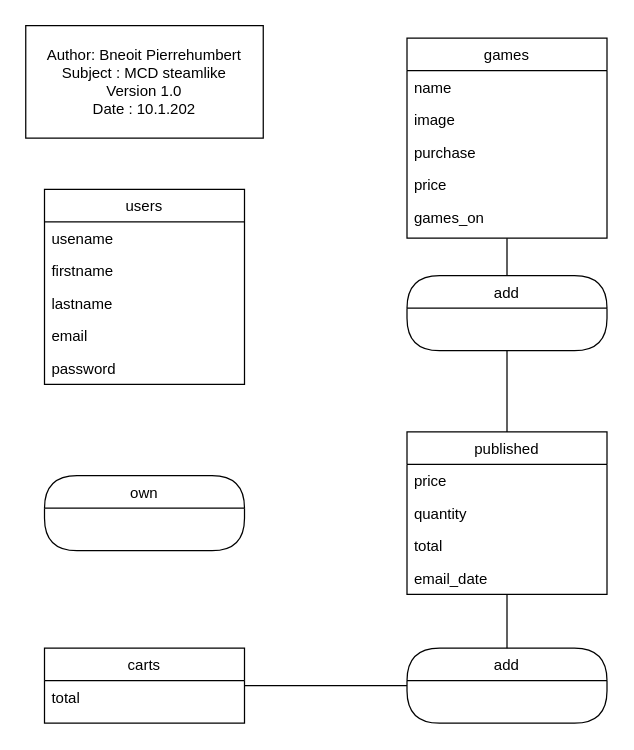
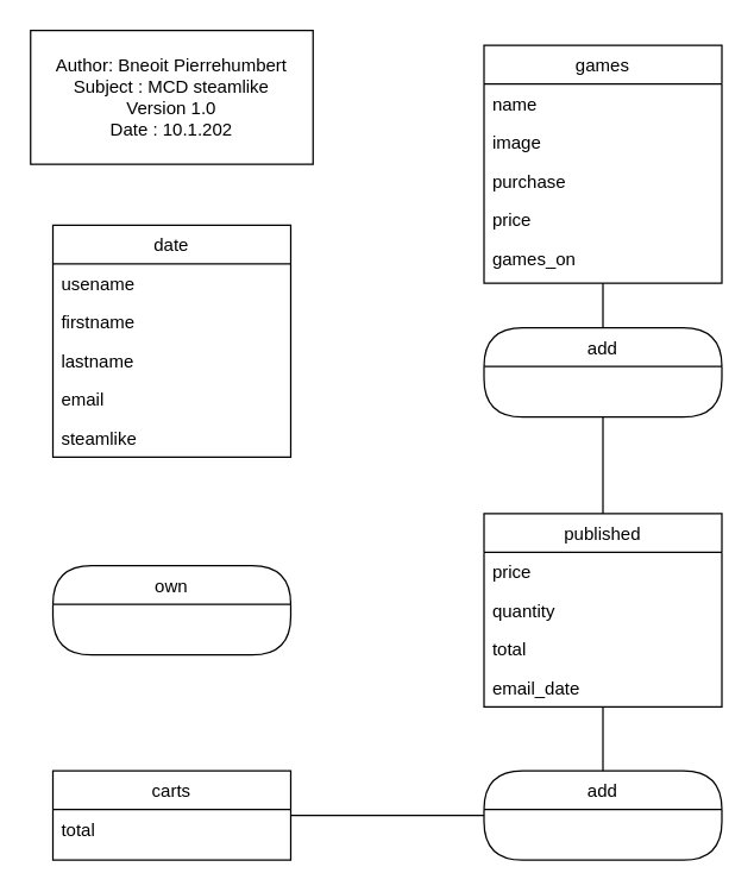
- <mxCell id="2" value="users" style="swimlane;fontStyle=0;align=center;verticalAlign=top;childLayout=stackLayout;horizontal=1;startSize=26;horizontalStack=0;resizeParent=1;resizeLast=0;collapsible=1;marginBottom=0;rounded=0;shadow=0;strokeWidth=1;" parent="1" vertex="1"><mxGeometry x="35" y="151" width="160" height="156" as="geometry"><mxRectangle x="230" y="140" width="160" height="26" as="alternateBounds" /></mxGeometry></mxCell>
+ <mxCell id="2" value="date" style="swimlane;fontStyle=0;align=center;verticalAlign=top;childLayout=stackLayout;horizontal=1;startSize=26;horizontalStack=0;resizeParent=1;resizeLast=0;collapsible=1;marginBottom=0;rounded=0;shadow=0;strokeWidth=1;" parent="1" vertex="1"><mxGeometry x="35" y="151" width="160" height="156" as="geometry"><mxRectangle x="230" y="140" width="160" height="26" as="alternateBounds" /></mxGeometry></mxCell>
- <mxCell id="7" value="password" style="text;align=left;verticalAlign=top;spacingLeft=4;spacingRight=4;overflow=hidden;rotatable=0;points=[[0,0.5],[1,0.5]];portConstraint=eastwest;rounded=0;shadow=0;html=0;" parent="2" vertex="1"><mxGeometry y="130" width="160" height="26" as="geometry" /></mxCell>
+ <mxCell id="7" value="steamlike" style="text;align=left;verticalAlign=top;spacingLeft=4;spacingRight=4;overflow=hidden;rotatable=0;points=[[0,0.5],[1,0.5]];portConstraint=eastwest;rounded=0;shadow=0;html=0;" parent="2" vertex="1"><mxGeometry y="130" width="160" height="26" as="geometry" /></mxCell>
